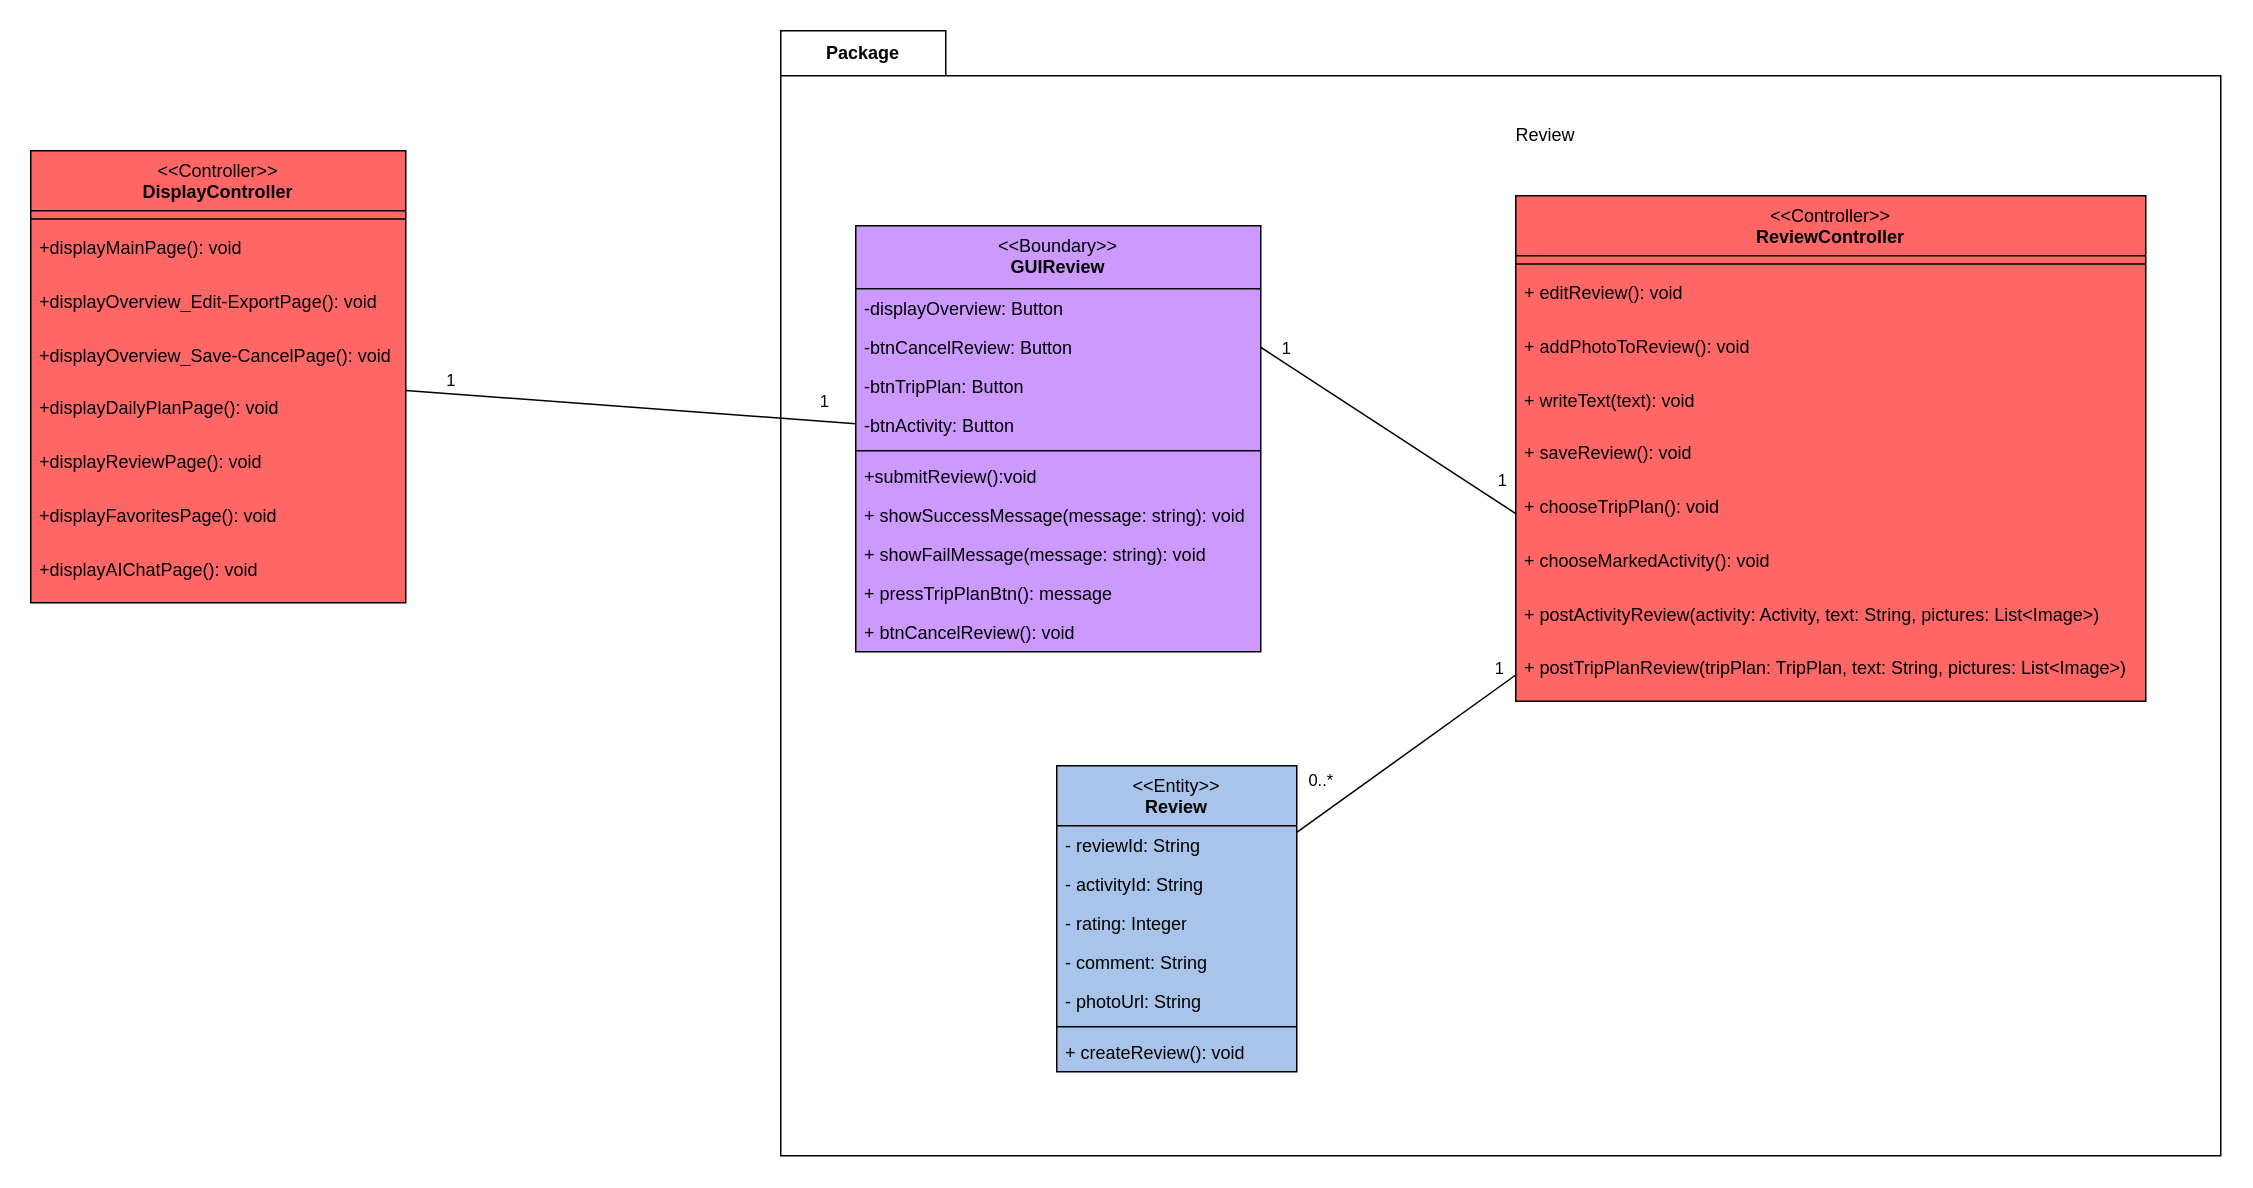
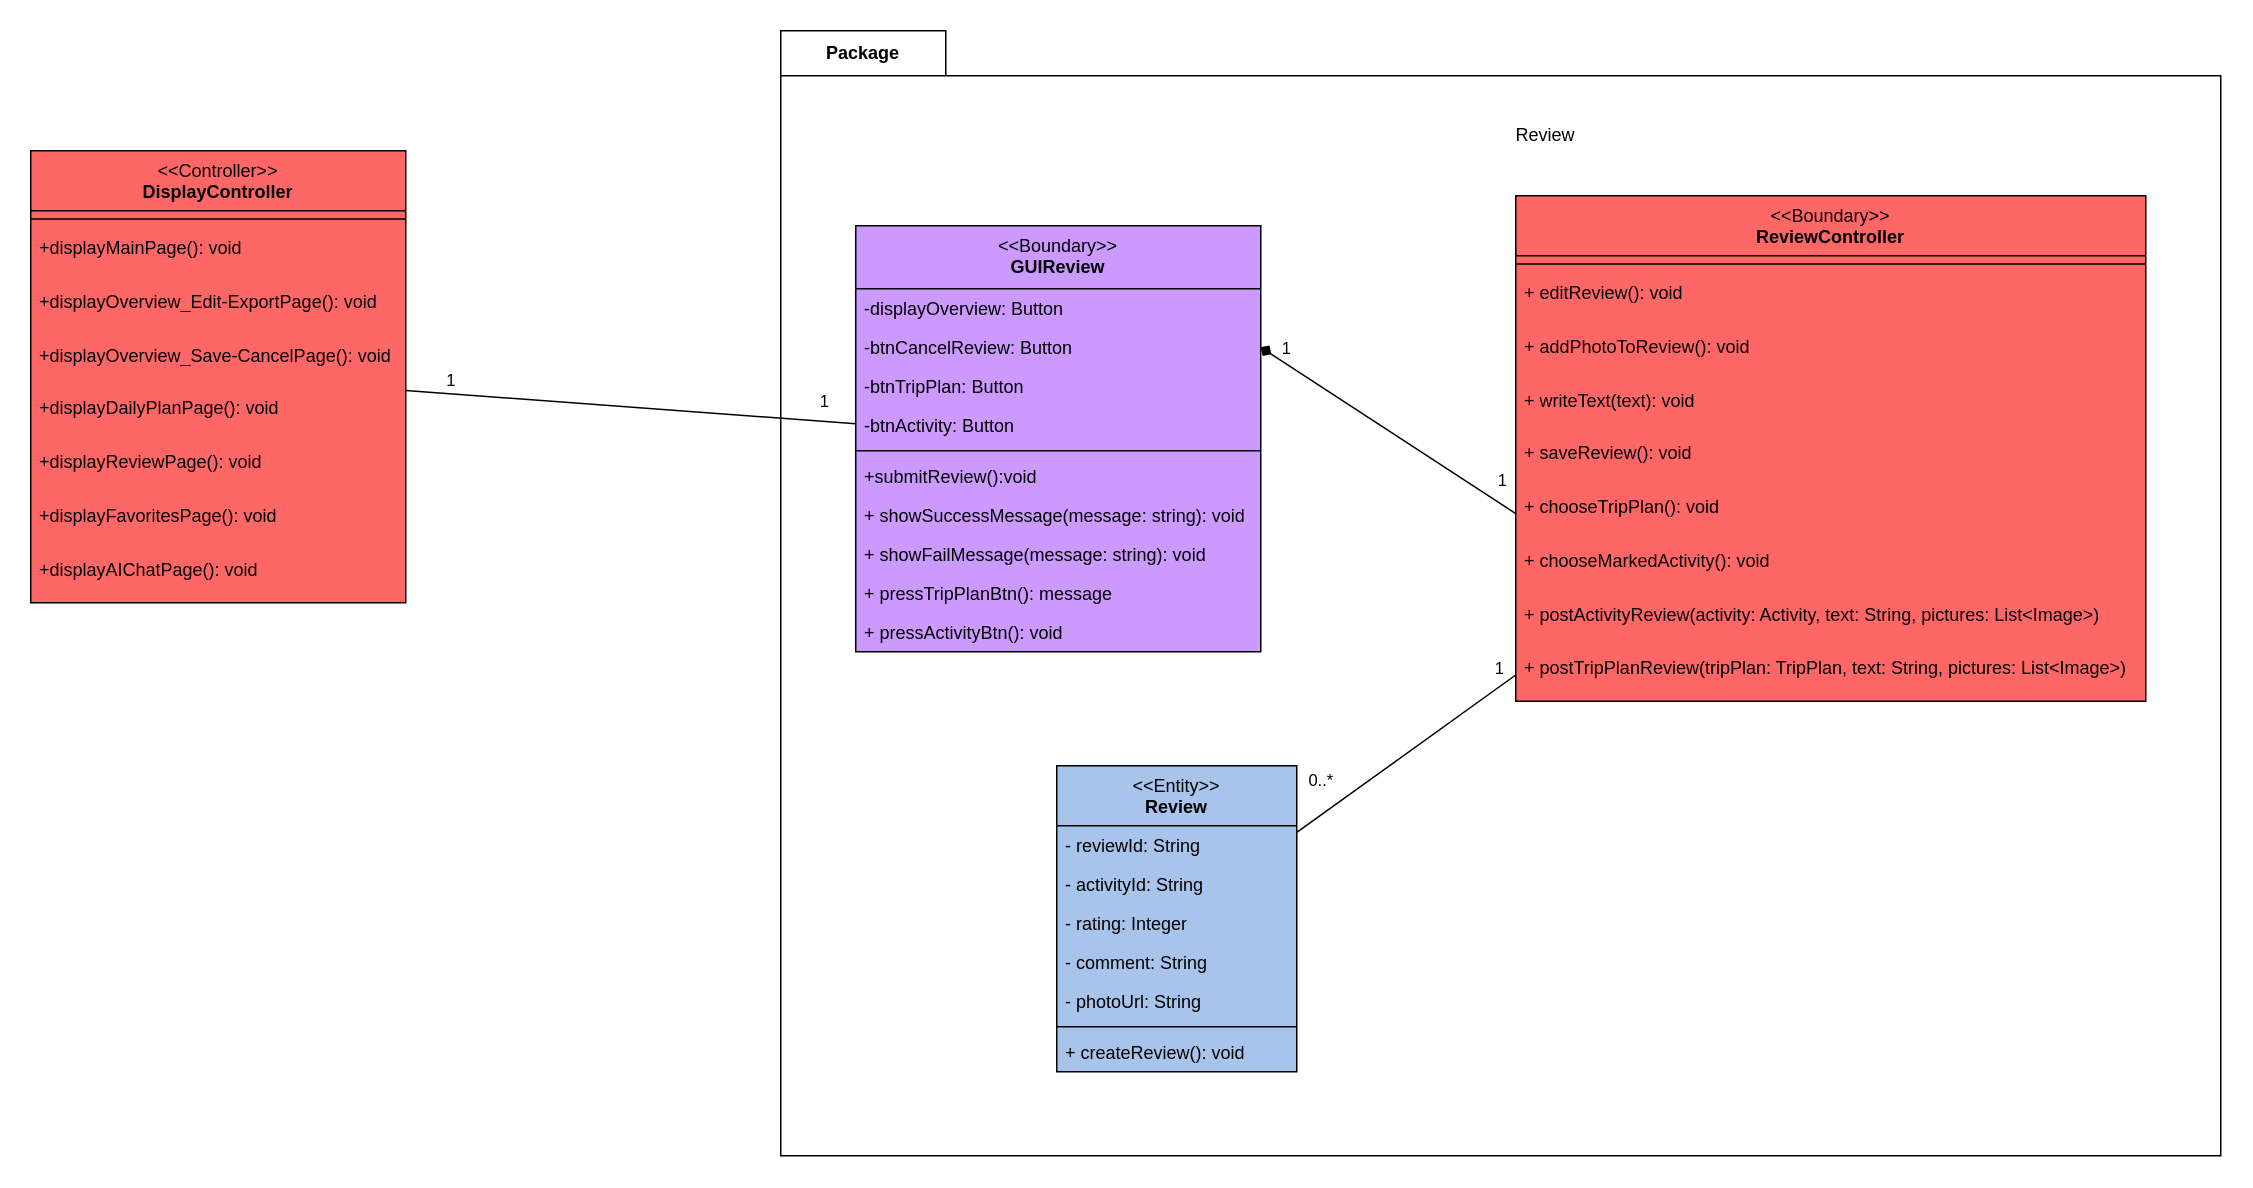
- <mxCell id="4" value="&lt;div&gt;&lt;span style=&quot;font-weight: normal;&quot;&gt;&amp;lt;&amp;lt;Controller&amp;gt;&amp;gt;&lt;/span&gt;&lt;/div&gt;ReviewController" style="swimlane;fontStyle=1;align=center;verticalAlign=top;childLayout=stackLayout;horizontal=1;startSize=40;horizontalStack=0;resizeParent=1;resizeParentMax=0;resizeLast=0;collapsible=1;marginBottom=0;whiteSpace=wrap;html=1;strokeColor=default;swimlaneFillColor=#FF6666;fontFamily=Helvetica;fontSize=12;fontColor=default;fillColor=#FF6666;" parent="1" vertex="1"><mxGeometry x="1010" y="130" width="420" height="337" as="geometry" /></mxCell>
+ <mxCell id="4" value="&lt;div&gt;&lt;span style=&quot;font-weight: normal;&quot;&gt;&amp;lt;&amp;lt;Boundary&amp;gt;&amp;gt;&lt;/span&gt;&lt;/div&gt;ReviewController" style="swimlane;fontStyle=1;align=center;verticalAlign=top;childLayout=stackLayout;horizontal=1;startSize=40;horizontalStack=0;resizeParent=1;resizeParentMax=0;resizeLast=0;collapsible=1;marginBottom=0;whiteSpace=wrap;html=1;strokeColor=default;swimlaneFillColor=#FF6666;fontFamily=Helvetica;fontSize=12;fontColor=default;fillColor=#FF6666;" parent="1" vertex="1"><mxGeometry x="1010" y="130" width="420" height="337" as="geometry" /></mxCell>
- <mxCell id="33" value="" style="endArrow=none;html=1;rounded=0;exitX=0;exitY=0.5;exitDx=0;exitDy=0;entryX=1;entryY=0.5;entryDx=0;entryDy=0;" parent="1" source="10" target="24" edge="1"><mxGeometry relative="1" as="geometry"><mxPoint x="1083" y="467" as="sourcePoint" /><mxPoint x="900" y="48" as="targetPoint" /></mxGeometry></mxCell>
+ <mxCell id="33" value="" style="endArrow=diamond;html=1;rounded=0;exitX=0;exitY=0.5;exitDx=0;exitDy=0;entryX=1;entryY=0.5;entryDx=0;entryDy=0;" parent="1" source="10" target="24" edge="1"><mxGeometry relative="1" as="geometry"><mxPoint x="1083" y="467" as="sourcePoint" /><mxPoint x="900" y="48" as="targetPoint" /></mxGeometry></mxCell>
- <mxCell id="32" value="+ btnCancelReview(): void" style="text;strokeColor=none;fillColor=none;align=left;verticalAlign=top;spacingLeft=4;spacingRight=4;overflow=hidden;rotatable=0;points=[[0,0.5],[1,0.5]];portConstraint=eastwest;whiteSpace=wrap;html=1;fontFamily=Helvetica;fontSize=12;fontColor=default;fontStyle=0;horizontal=1;" parent="22" vertex="1"><mxGeometry y="258" width="270" height="26" as="geometry" /></mxCell>
+ <mxCell id="32" value="+ pressActivityBtn(): void" style="text;strokeColor=none;fillColor=none;align=left;verticalAlign=top;spacingLeft=4;spacingRight=4;overflow=hidden;rotatable=0;points=[[0,0.5],[1,0.5]];portConstraint=eastwest;whiteSpace=wrap;html=1;fontFamily=Helvetica;fontSize=12;fontColor=default;fontStyle=0;horizontal=1;" parent="22" vertex="1"><mxGeometry y="258" width="270" height="26" as="geometry" /></mxCell>
